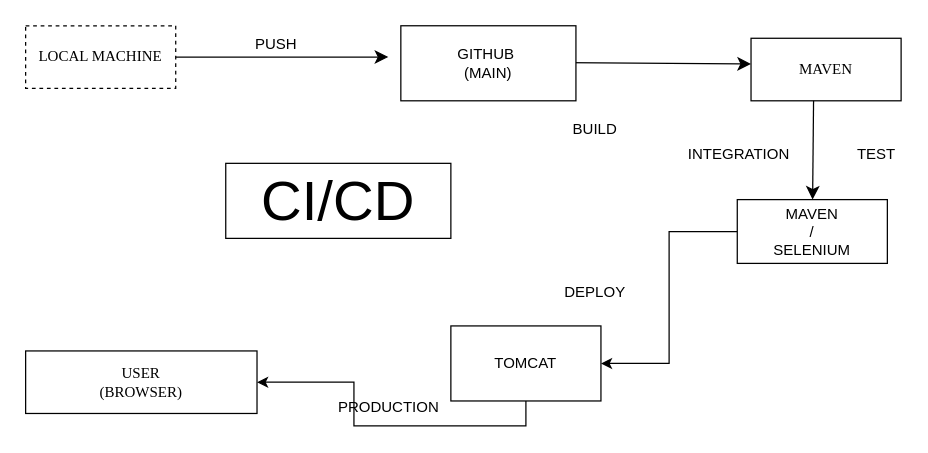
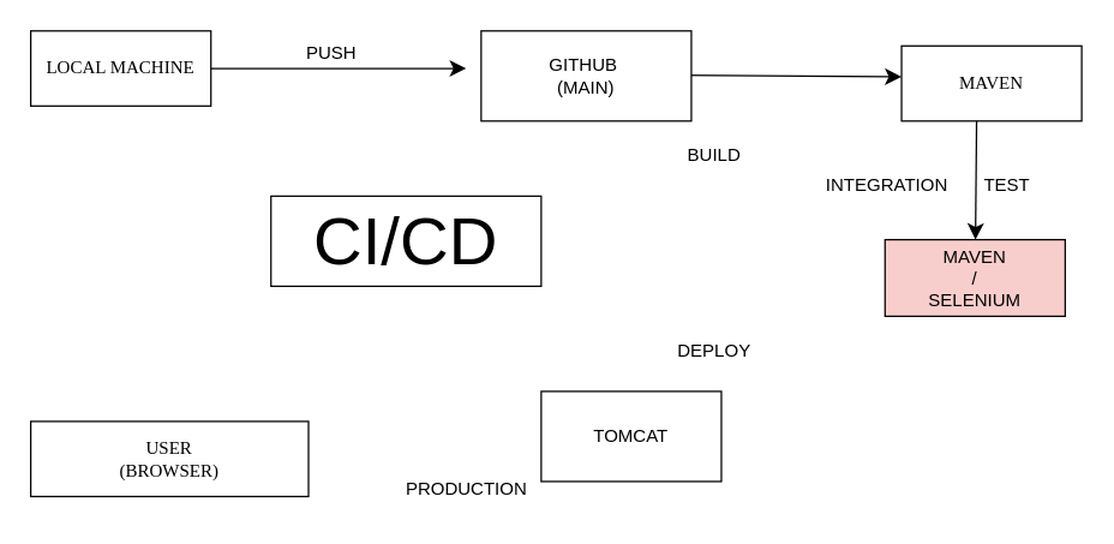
- <mxCell id="4" value="LOCAL MACHINE" style="whiteSpace=wrap;html=1;rounded=0;shadow=0;comic=0;labelBackgroundColor=none;strokeWidth=1;fontFamily=Verdana;fontSize=12;align=center;dashed=1;" parent="1" vertex="1"><mxGeometry x="20" y="20" width="120" height="50" as="geometry" /></mxCell>
+ <mxCell id="4" value="LOCAL MACHINE" style="whiteSpace=wrap;html=1;rounded=0;shadow=0;comic=0;labelBackgroundColor=none;strokeWidth=1;fontFamily=Verdana;fontSize=12;align=center;" parent="1" vertex="1"><mxGeometry x="20" y="20" width="120" height="50" as="geometry" /></mxCell>
- <mxCell id="15" value="TEST" style="text;html=1;align=center;verticalAlign=middle;resizable=0;points=[];autosize=1;strokeColor=none;fillColor=none;" vertex="1" parent="1"><mxGeometry x="675" y="108" width="50" height="30" as="geometry" /></mxCell>
+ <mxCell id="15" value="TEST" style="text;html=1;align=center;verticalAlign=middle;resizable=0;points=[];autosize=1;strokeColor=none;fillColor=none;" vertex="1" parent="1"><mxGeometry x="645" y="108" width="50" height="30" as="geometry" /></mxCell>
- <mxCell id="10" value="MAVEN&lt;div&gt;/&lt;/div&gt;&lt;div&gt;SELENIUM&lt;/div&gt;" style="rounded=0;whiteSpace=wrap;html=1;" vertex="1" parent="1"><mxGeometry x="589" y="159" width="120" height="51" as="geometry" /></mxCell>
+ <mxCell id="10" value="MAVEN&lt;div&gt;/&lt;/div&gt;&lt;div&gt;SELENIUM&lt;/div&gt;" style="rounded=0;whiteSpace=wrap;html=1;fillColor=#f8cecc;" vertex="1" parent="1"><mxGeometry x="589" y="159" width="120" height="51" as="geometry" /></mxCell>
- <mxCell id="9" style="edgeStyle=orthogonalEdgeStyle;rounded=0;orthogonalLoop=1;jettySize=auto;html=1;entryX=1;entryY=0.5;entryDx=0;entryDy=0;" edge="1" parent="1" source="10" target="12"><mxGeometry relative="1" as="geometry"><mxPoint x="649" y="250" as="targetPoint" /></mxGeometry></mxCell>
- <mxCell id="11" style="edgeStyle=orthogonalEdgeStyle;rounded=0;orthogonalLoop=1;jettySize=auto;html=1;exitX=0.5;exitY=1;exitDx=0;exitDy=0;entryX=1;entryY=0.5;entryDx=0;entryDy=0;" edge="1" parent="1" source="12" target="6"><mxGeometry relative="1" as="geometry" /></mxCell>
